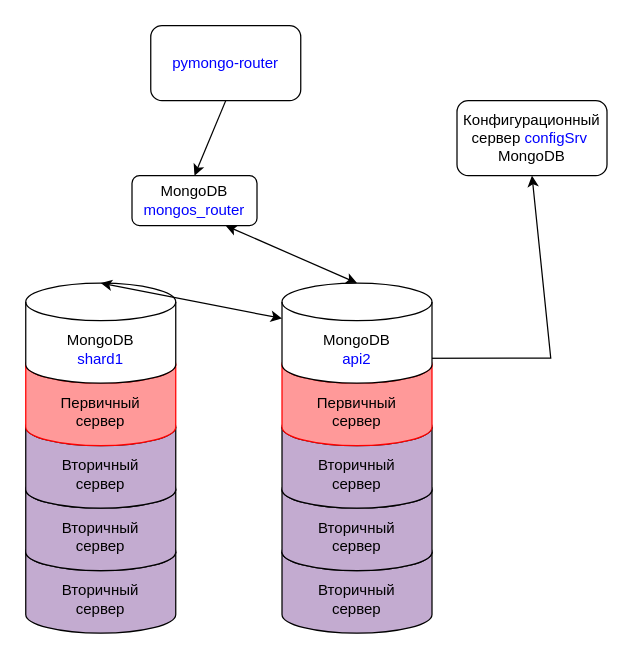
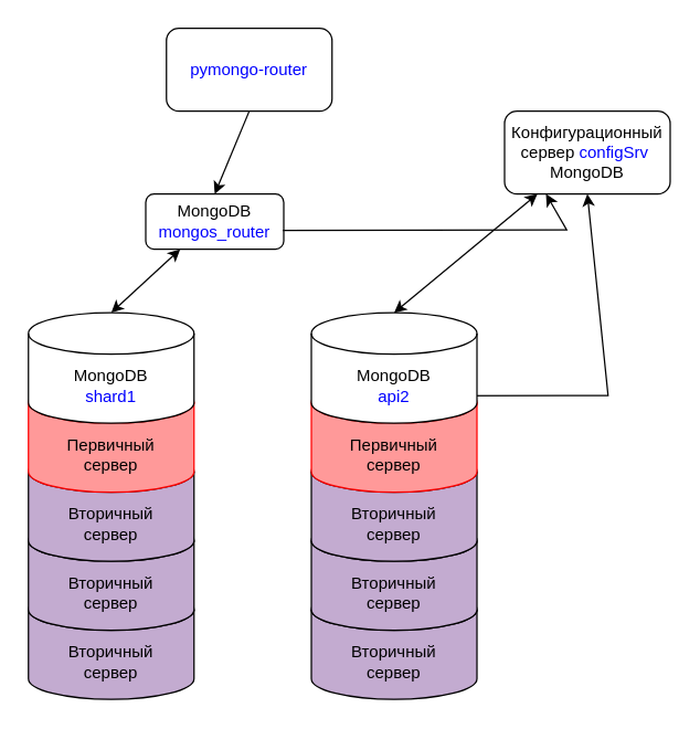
+ <mxCell id="19" value="" style="endArrow=classic;html=1;rounded=0;entryX=0.25;entryY=1;entryDx=0;entryDy=0;exitX=0.992;exitY=0.659;exitDx=0;exitDy=0;exitPerimeter=0;" edge="1" parent="1" source="11" target="12"><mxGeometry width="50" height="50" relative="1" as="geometry"><mxPoint x="40" y="146" as="sourcePoint" /><mxPoint x="360" y="96" as="targetPoint" /><Array as="points"><mxPoint x="410" y="166" /></Array></mxGeometry></mxCell>
- <mxCell id="17" value="" style="endArrow=classic;startArrow=classic;html=1;rounded=0;exitX=0.5;exitY=0;exitDx=0;exitDy=0;exitPerimeter=0;entryX=0.75;entryY=1;entryDx=0;entryDy=0;" edge="1" parent="1" source="15" target="11"><mxGeometry width="50" height="50" relative="1" as="geometry"><mxPoint x="40" y="146" as="sourcePoint" /><mxPoint x="90" y="96" as="targetPoint" /></mxGeometry></mxCell>
+ <mxCell id="17" value="" style="endArrow=classic;startArrow=classic;html=1;rounded=0;exitX=0.5;exitY=0;exitDx=0;exitDy=0;exitPerimeter=0;" edge="1" parent="1" source="15" target="12"><mxGeometry width="50" height="50" relative="1" as="geometry"><mxPoint x="40" y="146" as="sourcePoint" /><mxPoint x="90" y="96" as="targetPoint" /></mxGeometry></mxCell>
- <mxCell id="18" value="" style="endArrow=classic;startArrow=classic;html=1;rounded=0;exitX=0.5;exitY=0;exitDx=0;exitDy=0;exitPerimeter=0;" edge="1" parent="1" source="10" target="15"><mxGeometry width="50" height="50" relative="1" as="geometry"><mxPoint x="295" y="236" as="sourcePoint" /><mxPoint x="215" y="190" as="targetPoint" /></mxGeometry></mxCell>
+ <mxCell id="18" value="" style="endArrow=classic;startArrow=classic;html=1;rounded=0;exitX=0.5;exitY=0;exitDx=0;exitDy=0;exitPerimeter=0;entryX=0.25;entryY=1;entryDx=0;entryDy=0;" edge="1" parent="1" source="10" target="11"><mxGeometry width="50" height="50" relative="1" as="geometry"><mxPoint x="295" y="236" as="sourcePoint" /><mxPoint x="215" y="190" as="targetPoint" /></mxGeometry></mxCell>
